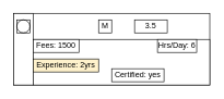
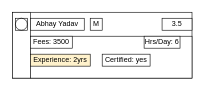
+ <mxCell id="5" value="Abhay Yadav" style="whiteSpace=wrap;html=1;" vertex="1" parent="1"><mxGeometry x="50" y="30" width="90" height="20" as="geometry" /></mxCell>
- <mxCell id="6" value="3.5" style="whiteSpace=wrap;html=1;" vertex="1" parent="1"><mxGeometry x="205" y="30" width="50" height="20" as="geometry" /></mxCell>
+ <mxCell id="6" value="3.5" style="whiteSpace=wrap;html=1;" vertex="1" parent="1"><mxGeometry x="270" y="30" width="50" height="20" as="geometry" /></mxCell>
- <mxCell id="8" value="Fees: 1500" style="whiteSpace=wrap;html=1;" vertex="1" parent="1"><mxGeometry x="50" y="60" width="70" height="20" as="geometry" /></mxCell>
+ <mxCell id="8" value="Fees: 3500" style="whiteSpace=wrap;html=1;" vertex="1" parent="1"><mxGeometry x="50" y="60" width="70" height="20" as="geometry" /></mxCell>
- <mxCell id="12" value="Certified: yes" style="whiteSpace=wrap;html=1;" vertex="1" parent="1"><mxGeometry x="170" y="105" width="80" height="20" as="geometry" /></mxCell>
+ <mxCell id="12" value="Certified: yes" style="whiteSpace=wrap;html=1;" vertex="1" parent="1"><mxGeometry x="170" y="90" width="80" height="20" as="geometry" /></mxCell>
